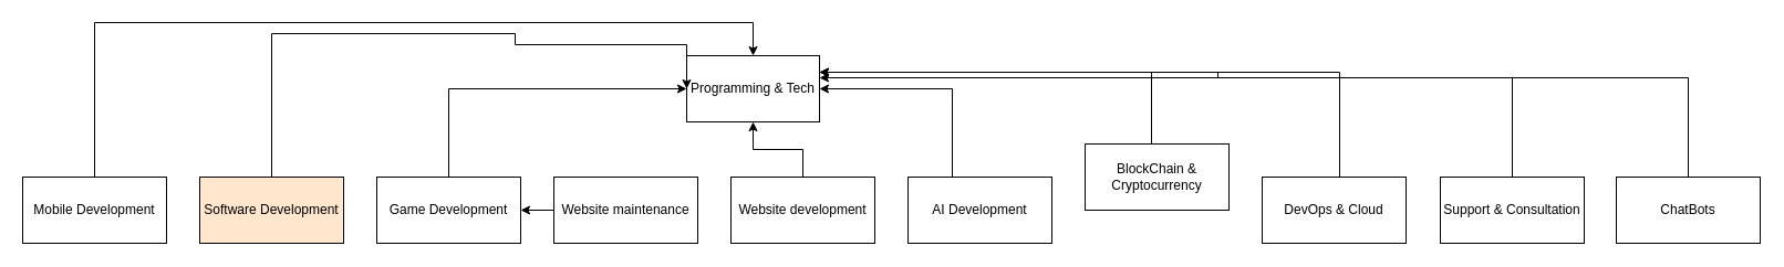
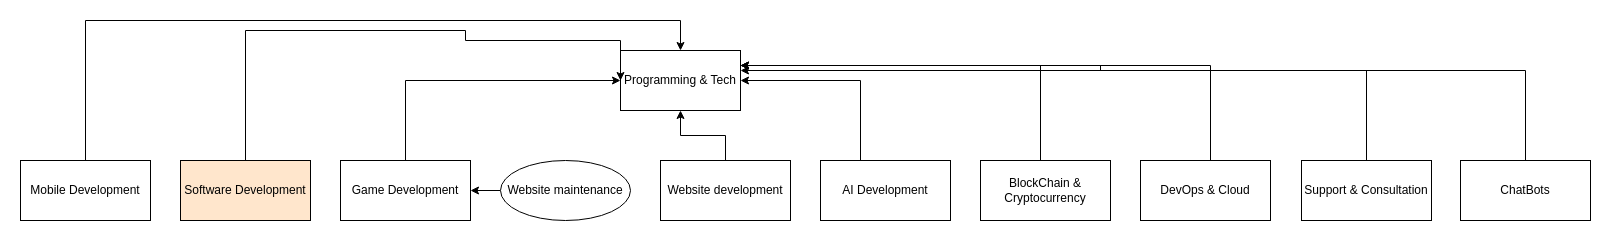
- <mxCell id="16" value="BlockChain &amp;amp; Cryptocurrency" style="rounded=0;whiteSpace=wrap;html=1;" vertex="1" parent="1"><mxGeometry x="980" y="130" width="130" height="60" as="geometry" /></mxCell>
+ <mxCell id="16" value="BlockChain &amp;amp; Cryptocurrency" style="rounded=0;whiteSpace=wrap;html=1;" vertex="1" parent="1"><mxGeometry x="980" y="160" width="130" height="60" as="geometry" /></mxCell>
- <mxCell id="6" value="Website maintenance" style="rounded=0;whiteSpace=wrap;html=1;" vertex="1" parent="1"><mxGeometry x="500" y="160" width="130" height="60" as="geometry" /></mxCell>
+ <mxCell id="6" value="Website maintenance" style="ellipse;whiteSpace=wrap;html=1;" vertex="1" parent="1"><mxGeometry x="500" y="160" width="130" height="60" as="geometry" /></mxCell>
